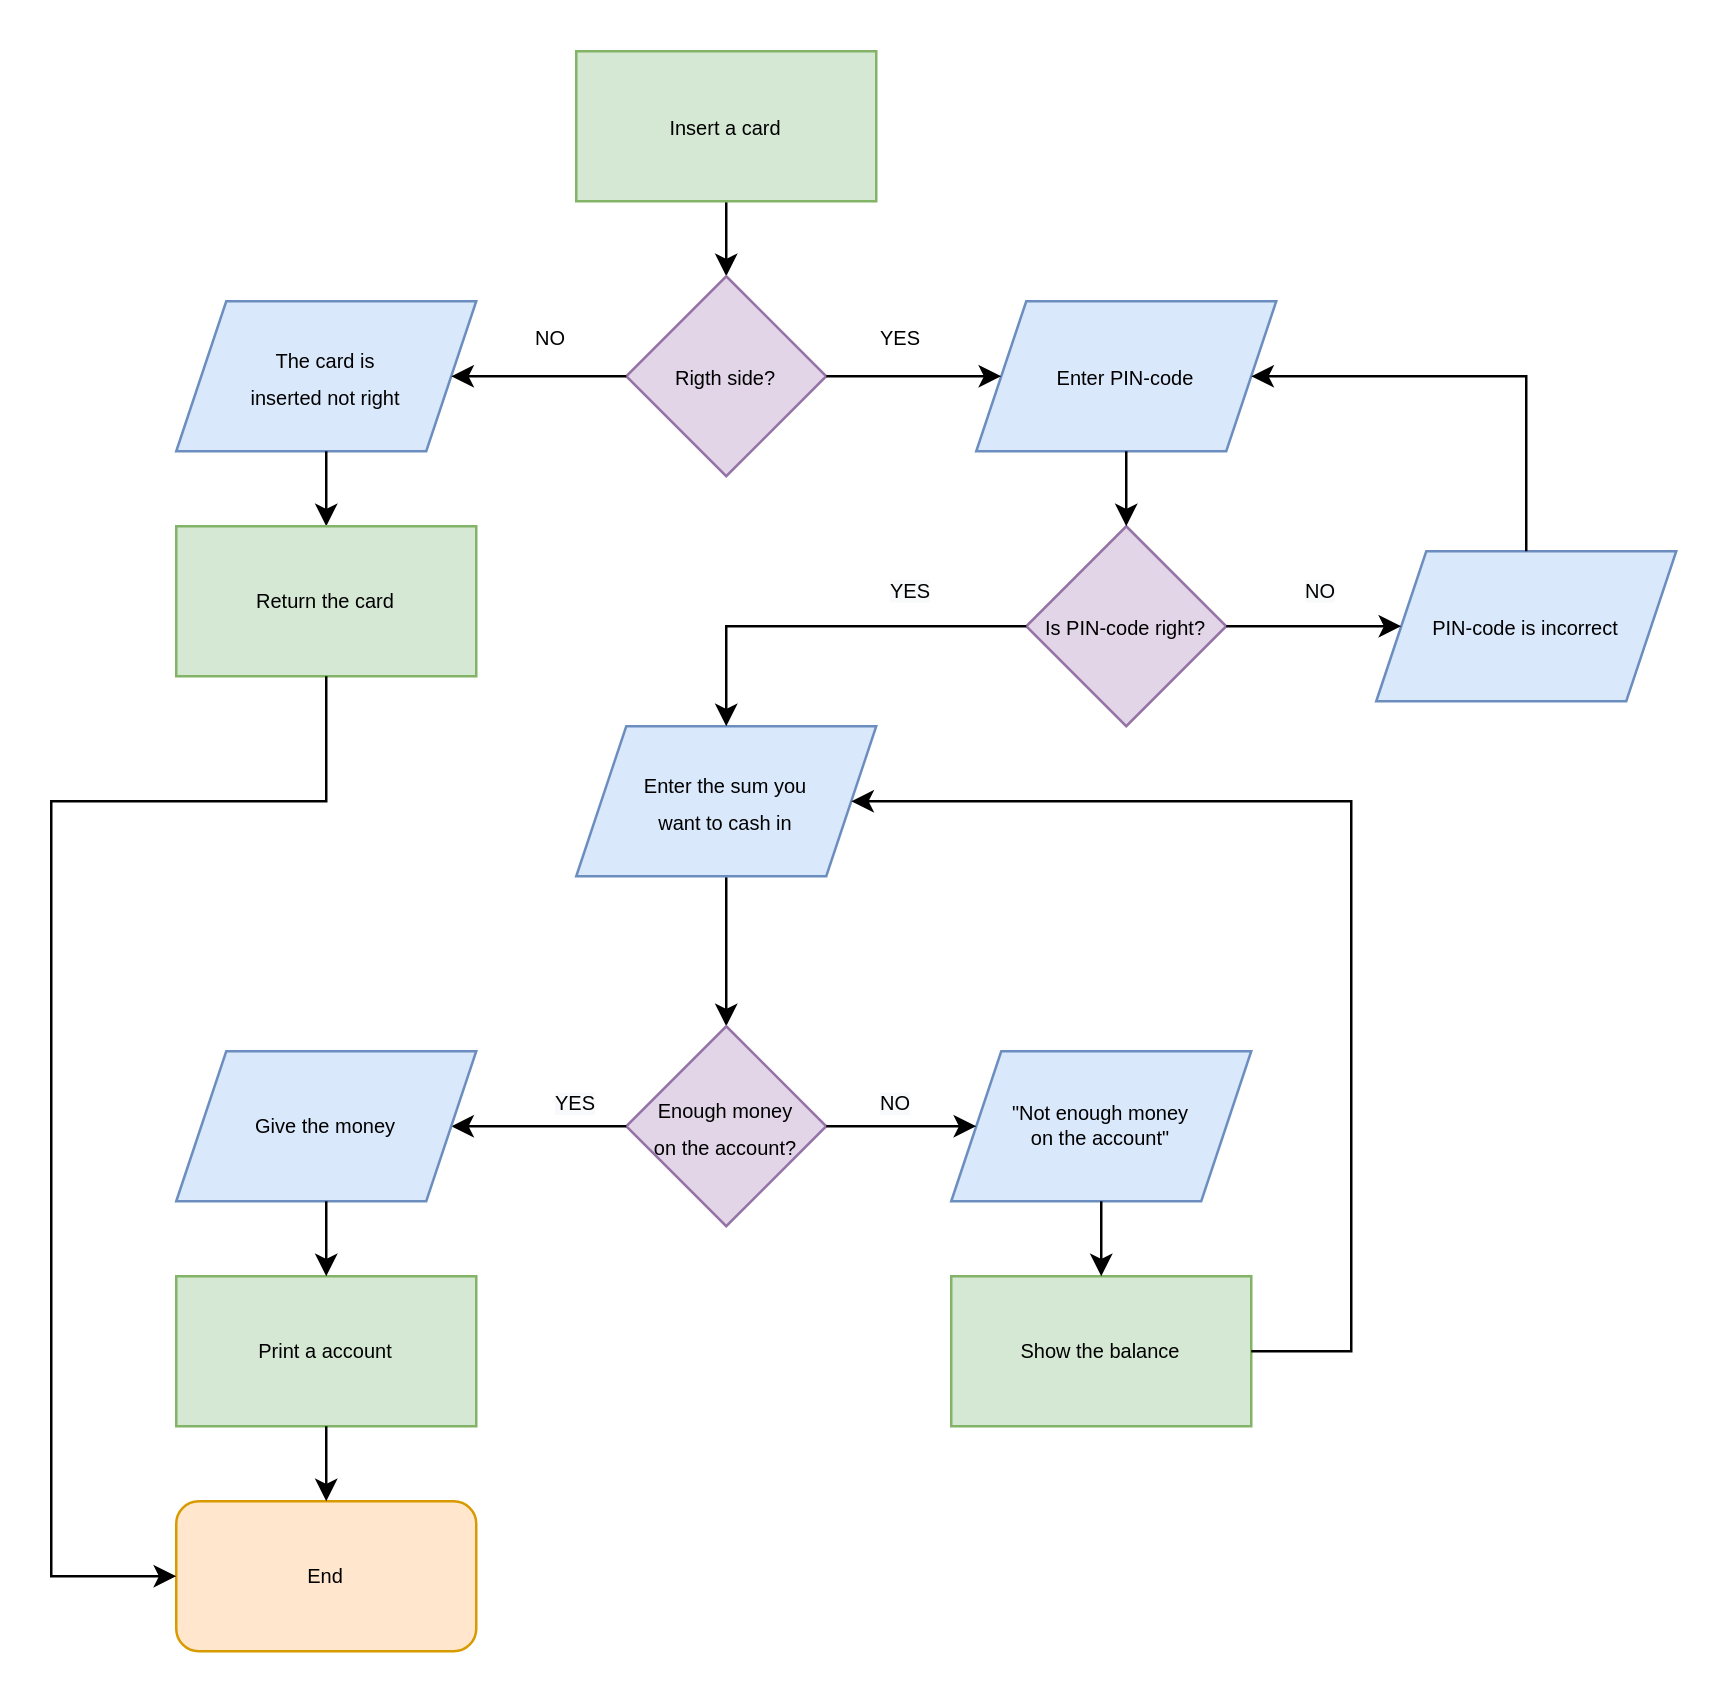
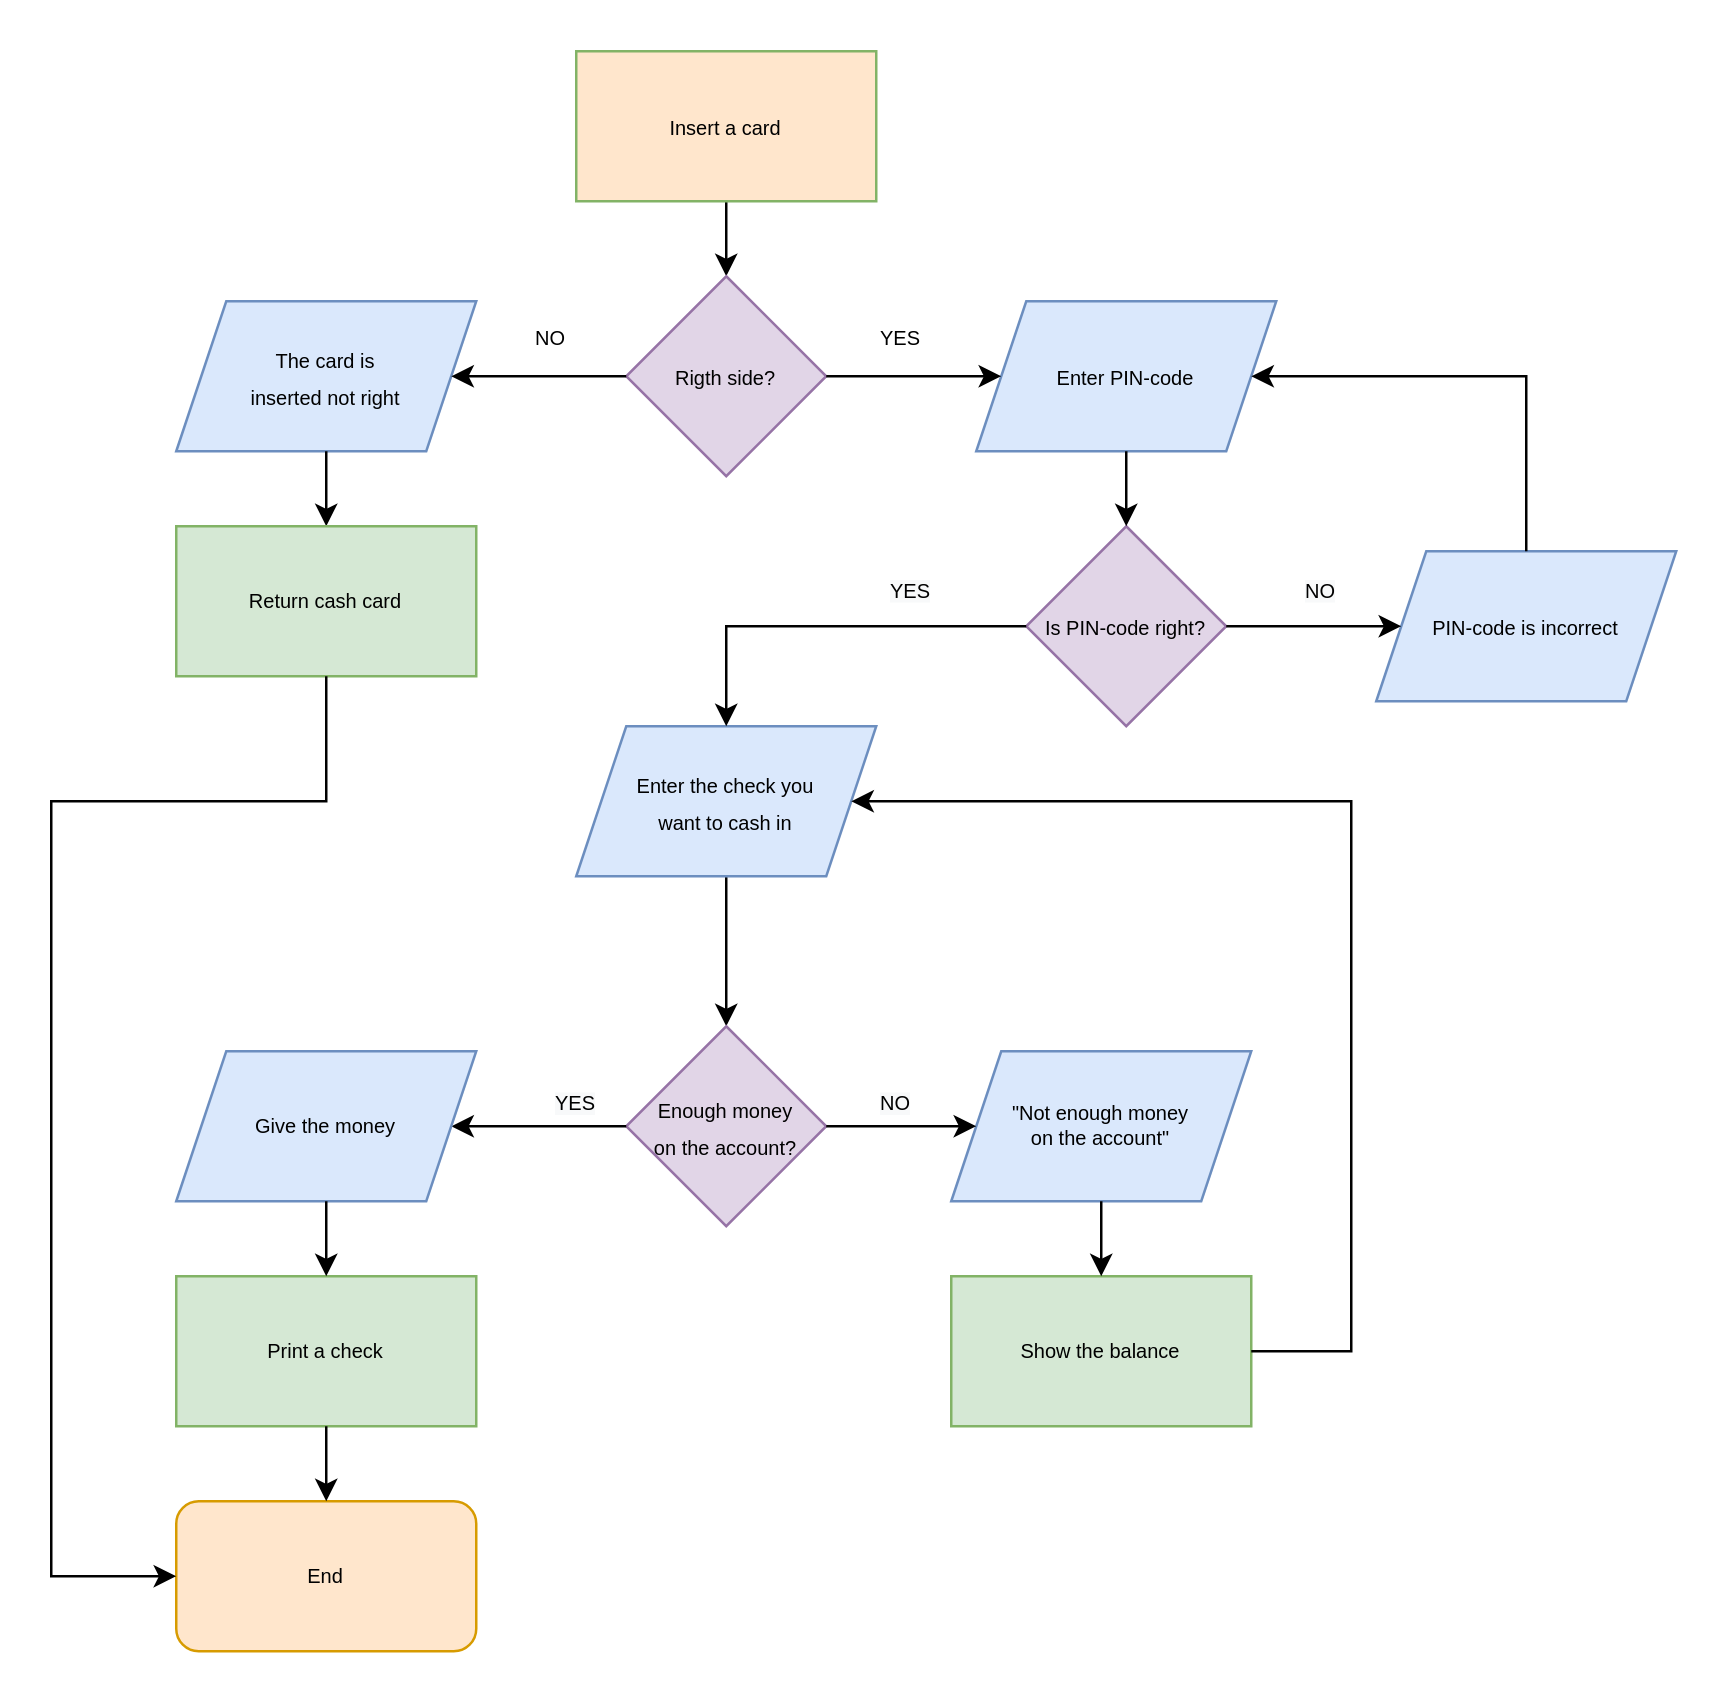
- <mxCell id="3" value="&lt;font style=&quot;font-size: 8px&quot;&gt;Insert a card&lt;/font&gt;" style="rounded=0;whiteSpace=wrap;html=1;fillColor=#d5e8d4;strokeColor=#82b366;" vertex="1" parent="1"><mxGeometry x="230" y="20" width="120" height="60" as="geometry" /></mxCell>
+ <mxCell id="3" value="&lt;font style=&quot;font-size: 8px&quot;&gt;Insert a card&lt;/font&gt;" style="rounded=0;whiteSpace=wrap;html=1;fillColor=#ffe6cc;strokeColor=#82b366;" vertex="1" parent="1"><mxGeometry x="230" y="20" width="120" height="60" as="geometry" /></mxCell>
- <mxCell id="35" value="Return the card" style="rounded=0;whiteSpace=wrap;html=1;fontSize=8;fillColor=#d5e8d4;strokeColor=#82b366;" vertex="1" parent="1"><mxGeometry x="70" y="210" width="120" height="60" as="geometry" /></mxCell>
+ <mxCell id="35" value="Return cash card" style="rounded=0;whiteSpace=wrap;html=1;fontSize=8;fillColor=#d5e8d4;strokeColor=#82b366;" vertex="1" parent="1"><mxGeometry x="70" y="210" width="120" height="60" as="geometry" /></mxCell>
- <mxCell id="10" value="&lt;font style=&quot;font-size: 8px&quot;&gt;Enter the sum you &lt;br&gt;want to cash in&lt;/font&gt;" style="shape=parallelogram;perimeter=parallelogramPerimeter;whiteSpace=wrap;html=1;fixedSize=1;fillColor=#dae8fc;strokeColor=#6c8ebf;" vertex="1" parent="1"><mxGeometry x="230" y="290" width="120" height="60" as="geometry" /></mxCell>
+ <mxCell id="10" value="&lt;font style=&quot;font-size: 8px&quot;&gt;Enter the check you &lt;br&gt;want to cash in&lt;/font&gt;" style="shape=parallelogram;perimeter=parallelogramPerimeter;whiteSpace=wrap;html=1;fixedSize=1;fillColor=#dae8fc;strokeColor=#6c8ebf;" vertex="1" parent="1"><mxGeometry x="230" y="290" width="120" height="60" as="geometry" /></mxCell>
- <mxCell id="28" value="Print a account" style="rounded=0;whiteSpace=wrap;html=1;fontSize=8;fillColor=#d5e8d4;strokeColor=#82b366;" vertex="1" parent="1"><mxGeometry x="70" y="510" width="120" height="60" as="geometry" /></mxCell>
+ <mxCell id="28" value="Print a check" style="rounded=0;whiteSpace=wrap;html=1;fontSize=8;fillColor=#d5e8d4;strokeColor=#82b366;" vertex="1" parent="1"><mxGeometry x="70" y="510" width="120" height="60" as="geometry" /></mxCell>
